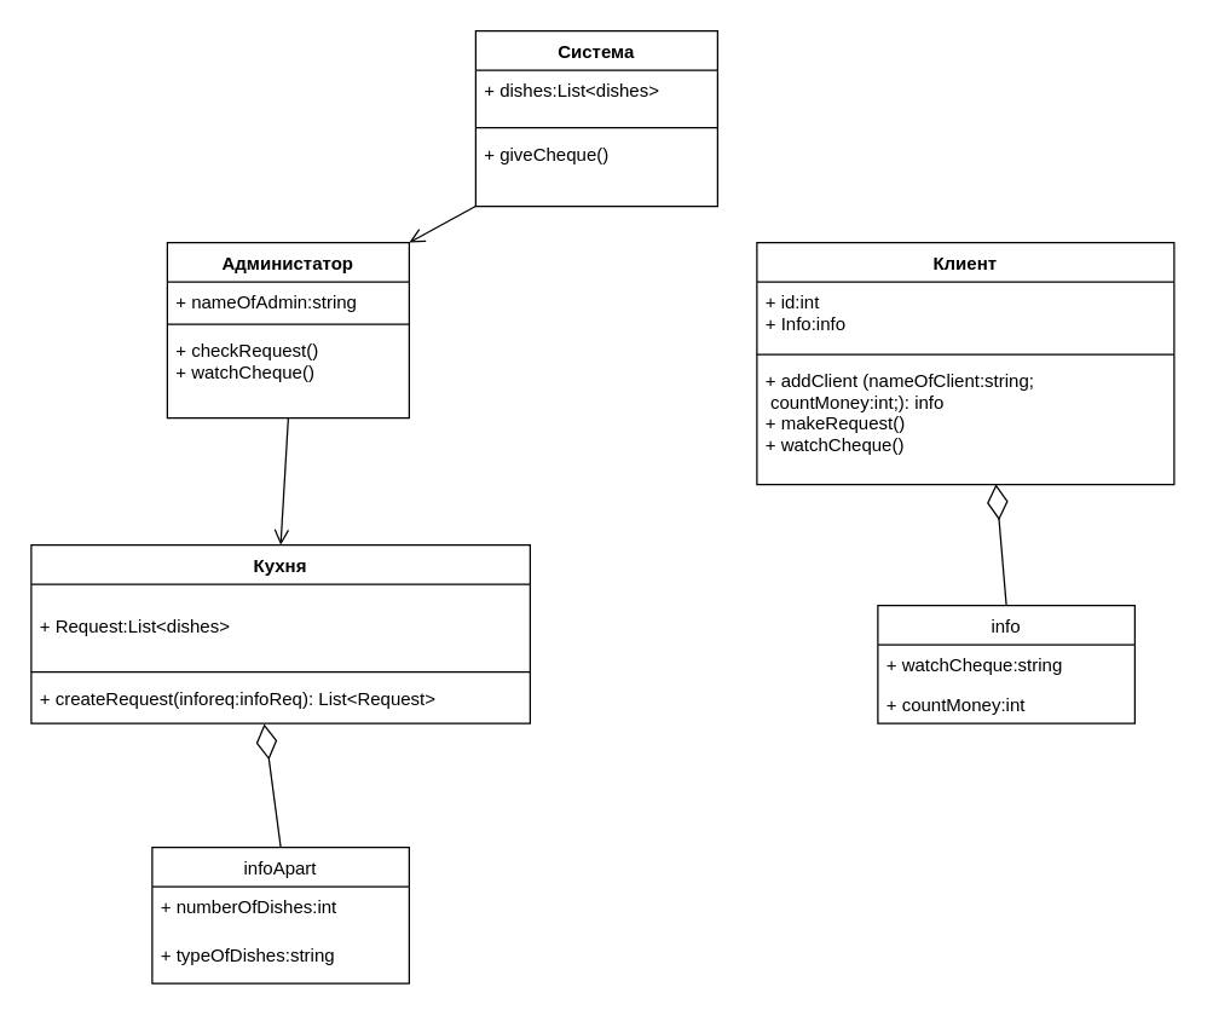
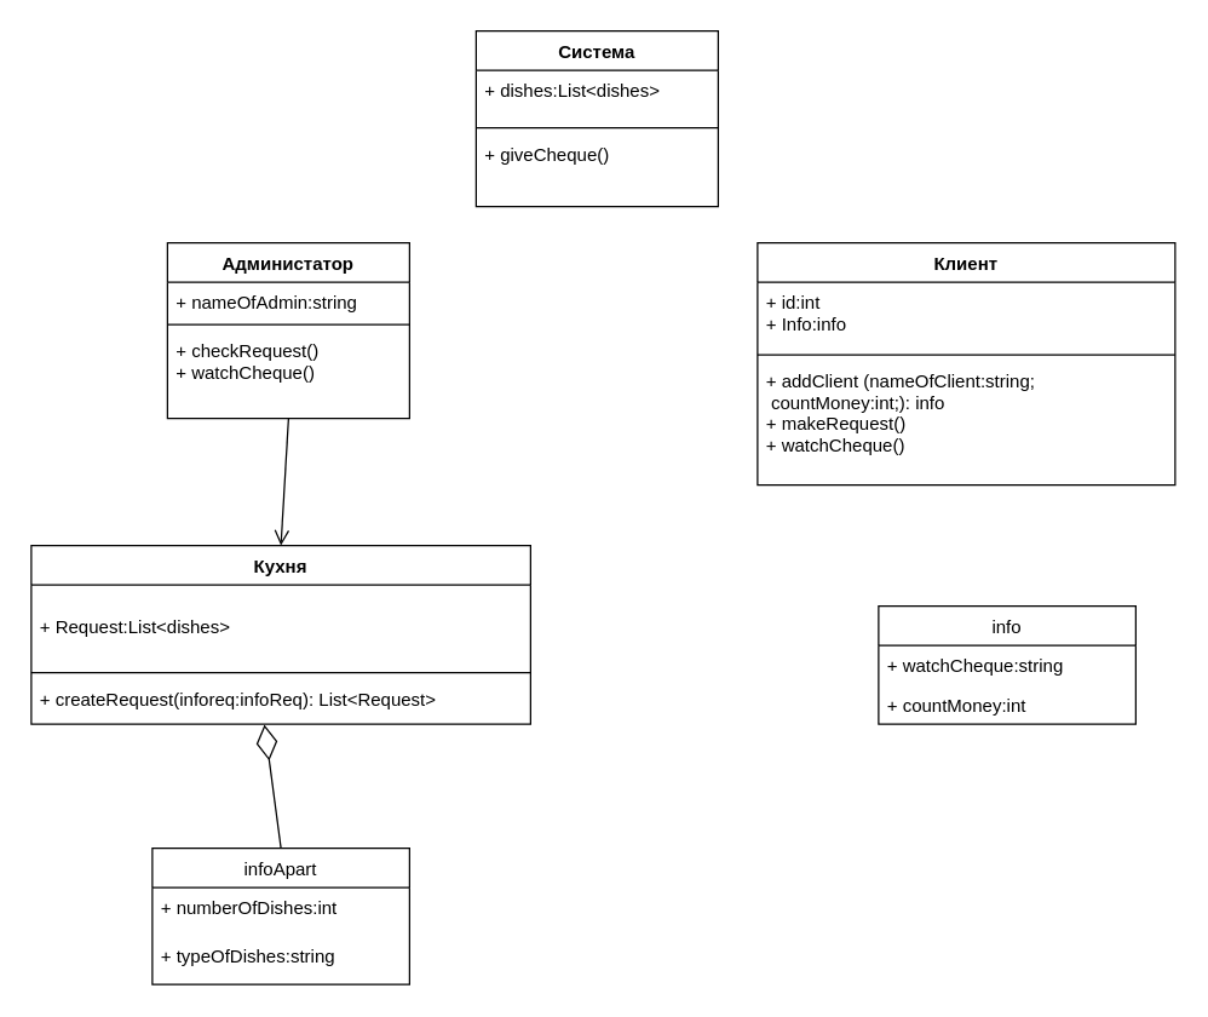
- <mxCell id="24" value="" style="endArrow=open;startArrow=none;endFill=0;startFill=0;endSize=8;html=1;verticalAlign=bottom;labelBackgroundColor=none;strokeWidth=1;rounded=0;exitX=0.002;exitY=0.993;exitDx=0;exitDy=0;exitPerimeter=0;entryX=1;entryY=0;entryDx=0;entryDy=0;" parent="1" source="9" target="10" edge="1"><mxGeometry width="160" relative="1" as="geometry"><mxPoint x="50" y="80" as="sourcePoint" /><mxPoint x="210" y="80" as="targetPoint" /></mxGeometry></mxCell>
- <mxCell id="25" value="" style="endArrow=none;startArrow=diamondThin;endFill=0;startFill=0;html=1;verticalAlign=bottom;labelBackgroundColor=none;strokeWidth=1;startSize=21;endSize=8;rounded=0;exitX=0.573;exitY=0.997;exitDx=0;exitDy=0;exitPerimeter=0;entryX=0.5;entryY=0;entryDx=0;entryDy=0;" parent="1" source="5" target="18" edge="1"><mxGeometry width="160" relative="1" as="geometry"><mxPoint x="616" y="418.33" as="sourcePoint" /><mxPoint x="776" y="418.33" as="targetPoint" /></mxGeometry></mxCell>
